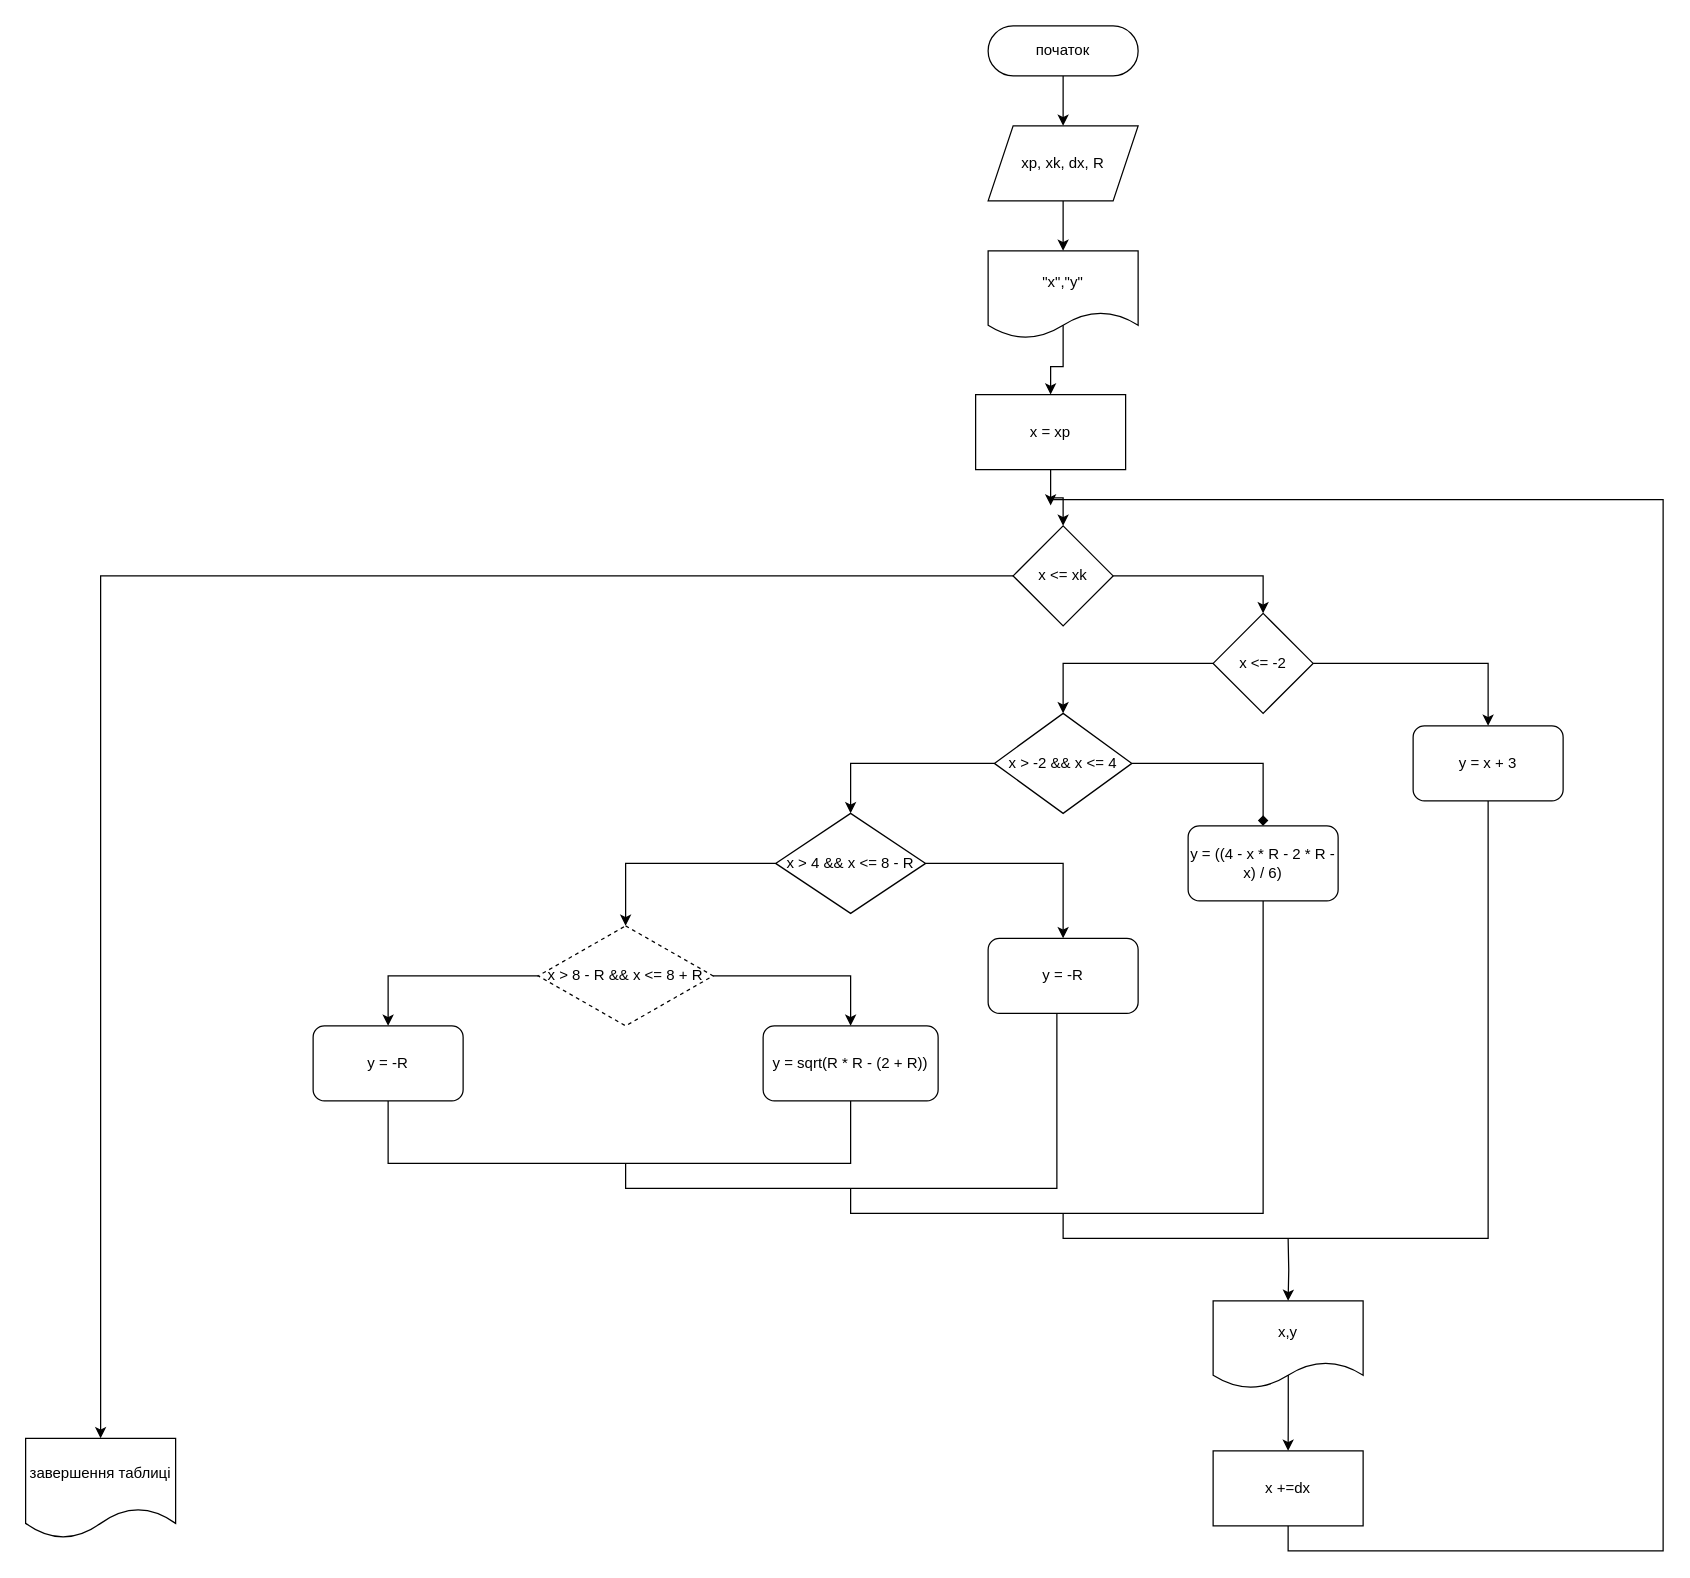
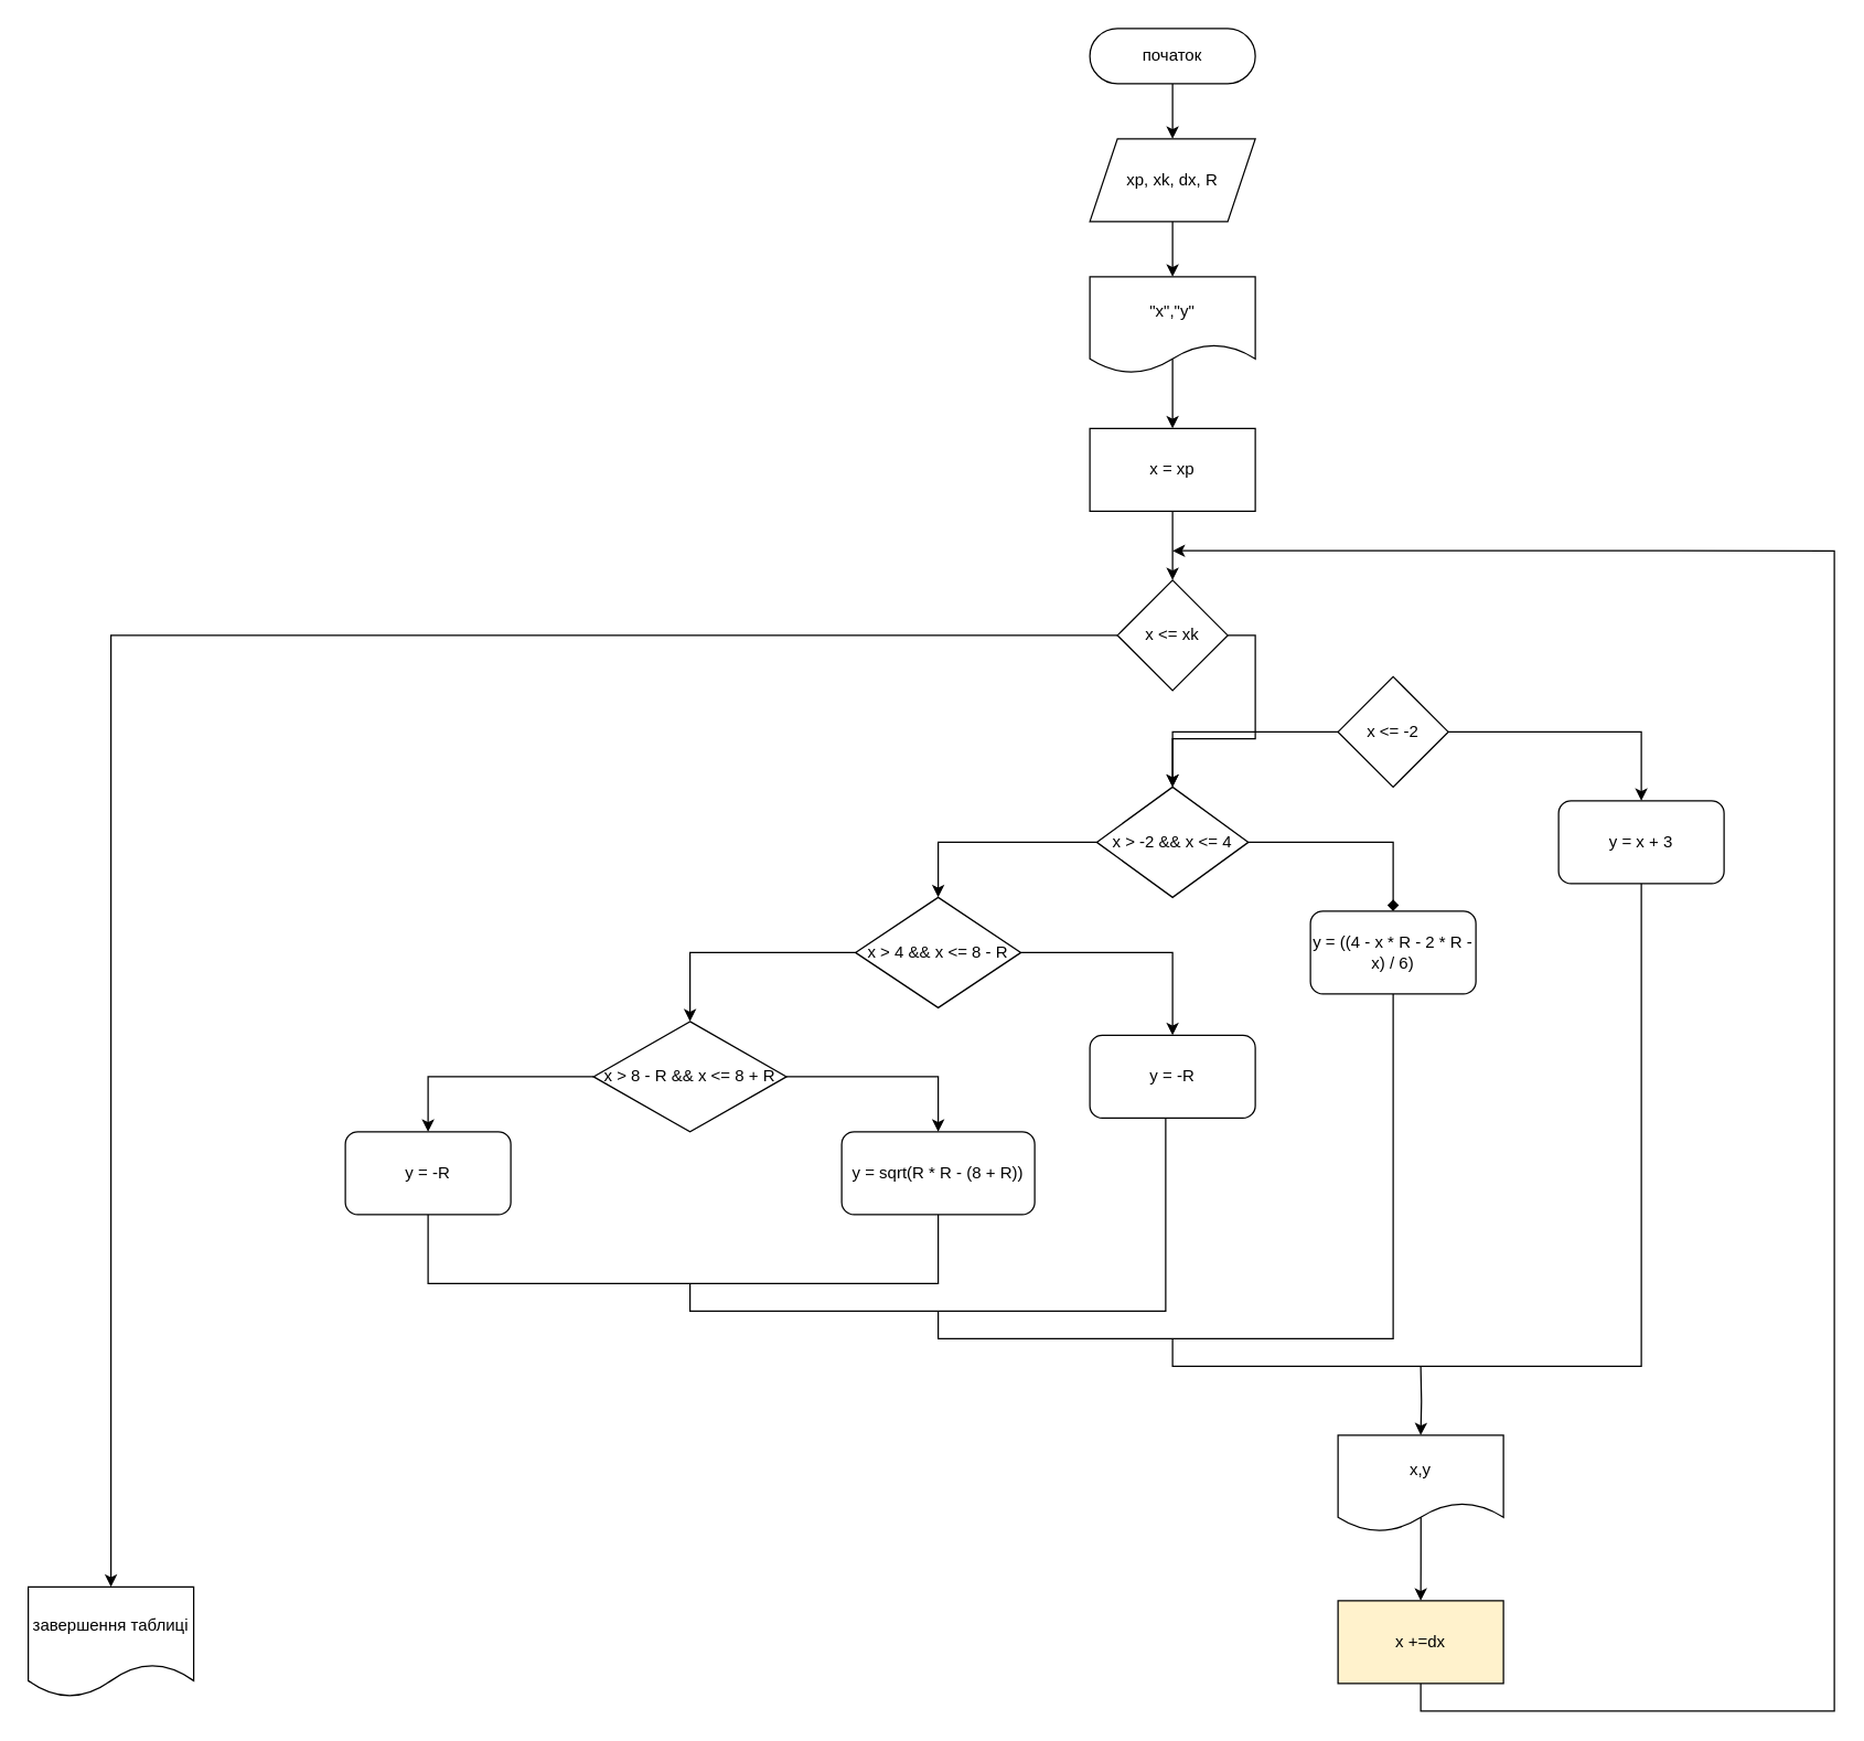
- <mxCell id="10" value="x = xp" style="rounded=0;whiteSpace=wrap;html=1;" vertex="1" parent="1"><mxGeometry x="780" y="315" width="120" height="60" as="geometry" /></mxCell>
+ <mxCell id="10" value="x = xp" style="rounded=0;whiteSpace=wrap;html=1;" vertex="1" parent="1"><mxGeometry x="790" y="310" width="120" height="60" as="geometry" /></mxCell>
- <mxCell id="11" style="edgeStyle=orthogonalEdgeStyle;rounded=0;orthogonalLoop=1;jettySize=auto;html=1;exitX=1;exitY=0.5;exitDx=0;exitDy=0;entryX=0.5;entryY=0;entryDx=0;entryDy=0;" edge="1" parent="1" source="12" target="15"><mxGeometry relative="1" as="geometry" /></mxCell>
+ <mxCell id="11" style="edgeStyle=orthogonalEdgeStyle;rounded=0;orthogonalLoop=1;jettySize=auto;html=1;exitX=1;exitY=0.5;exitDx=0;exitDy=0;" edge="1" parent="1" source="12" target="18"><mxGeometry relative="1" as="geometry" /></mxCell>
- <mxCell id="27" value="x &gt; 8 - R &amp;&amp; x &lt;= 8 + R" style="rhombus;whiteSpace=wrap;html=1;rounded=0;dashed=1;" vertex="1" parent="1"><mxGeometry x="430" y="740" width="140" height="80" as="geometry" /></mxCell>
+ <mxCell id="27" value="x &gt; 8 - R &amp;&amp; x &lt;= 8 + R" style="rhombus;whiteSpace=wrap;html=1;rounded=0;" vertex="1" parent="1"><mxGeometry x="430" y="740" width="140" height="80" as="geometry" /></mxCell>
- <mxCell id="28" value="y = sqrt(R * R - (2 + R))" style="rounded=1;whiteSpace=wrap;html=1;" vertex="1" parent="1"><mxGeometry x="610" y="820" width="140" height="60" as="geometry" /></mxCell>
+ <mxCell id="28" value="y = sqrt(R * R - (8 + R))" style="rounded=1;whiteSpace=wrap;html=1;" vertex="1" parent="1"><mxGeometry x="610" y="820" width="140" height="60" as="geometry" /></mxCell>
- <mxCell id="38" value="x +=dx" style="rounded=0;whiteSpace=wrap;html=1;" vertex="1" parent="1"><mxGeometry x="970" y="1160" width="120" height="60" as="geometry" /></mxCell>
+ <mxCell id="38" value="x +=dx" style="rounded=0;whiteSpace=wrap;html=1;fillColor=#fff2cc;" vertex="1" parent="1"><mxGeometry x="970" y="1160" width="120" height="60" as="geometry" /></mxCell>
